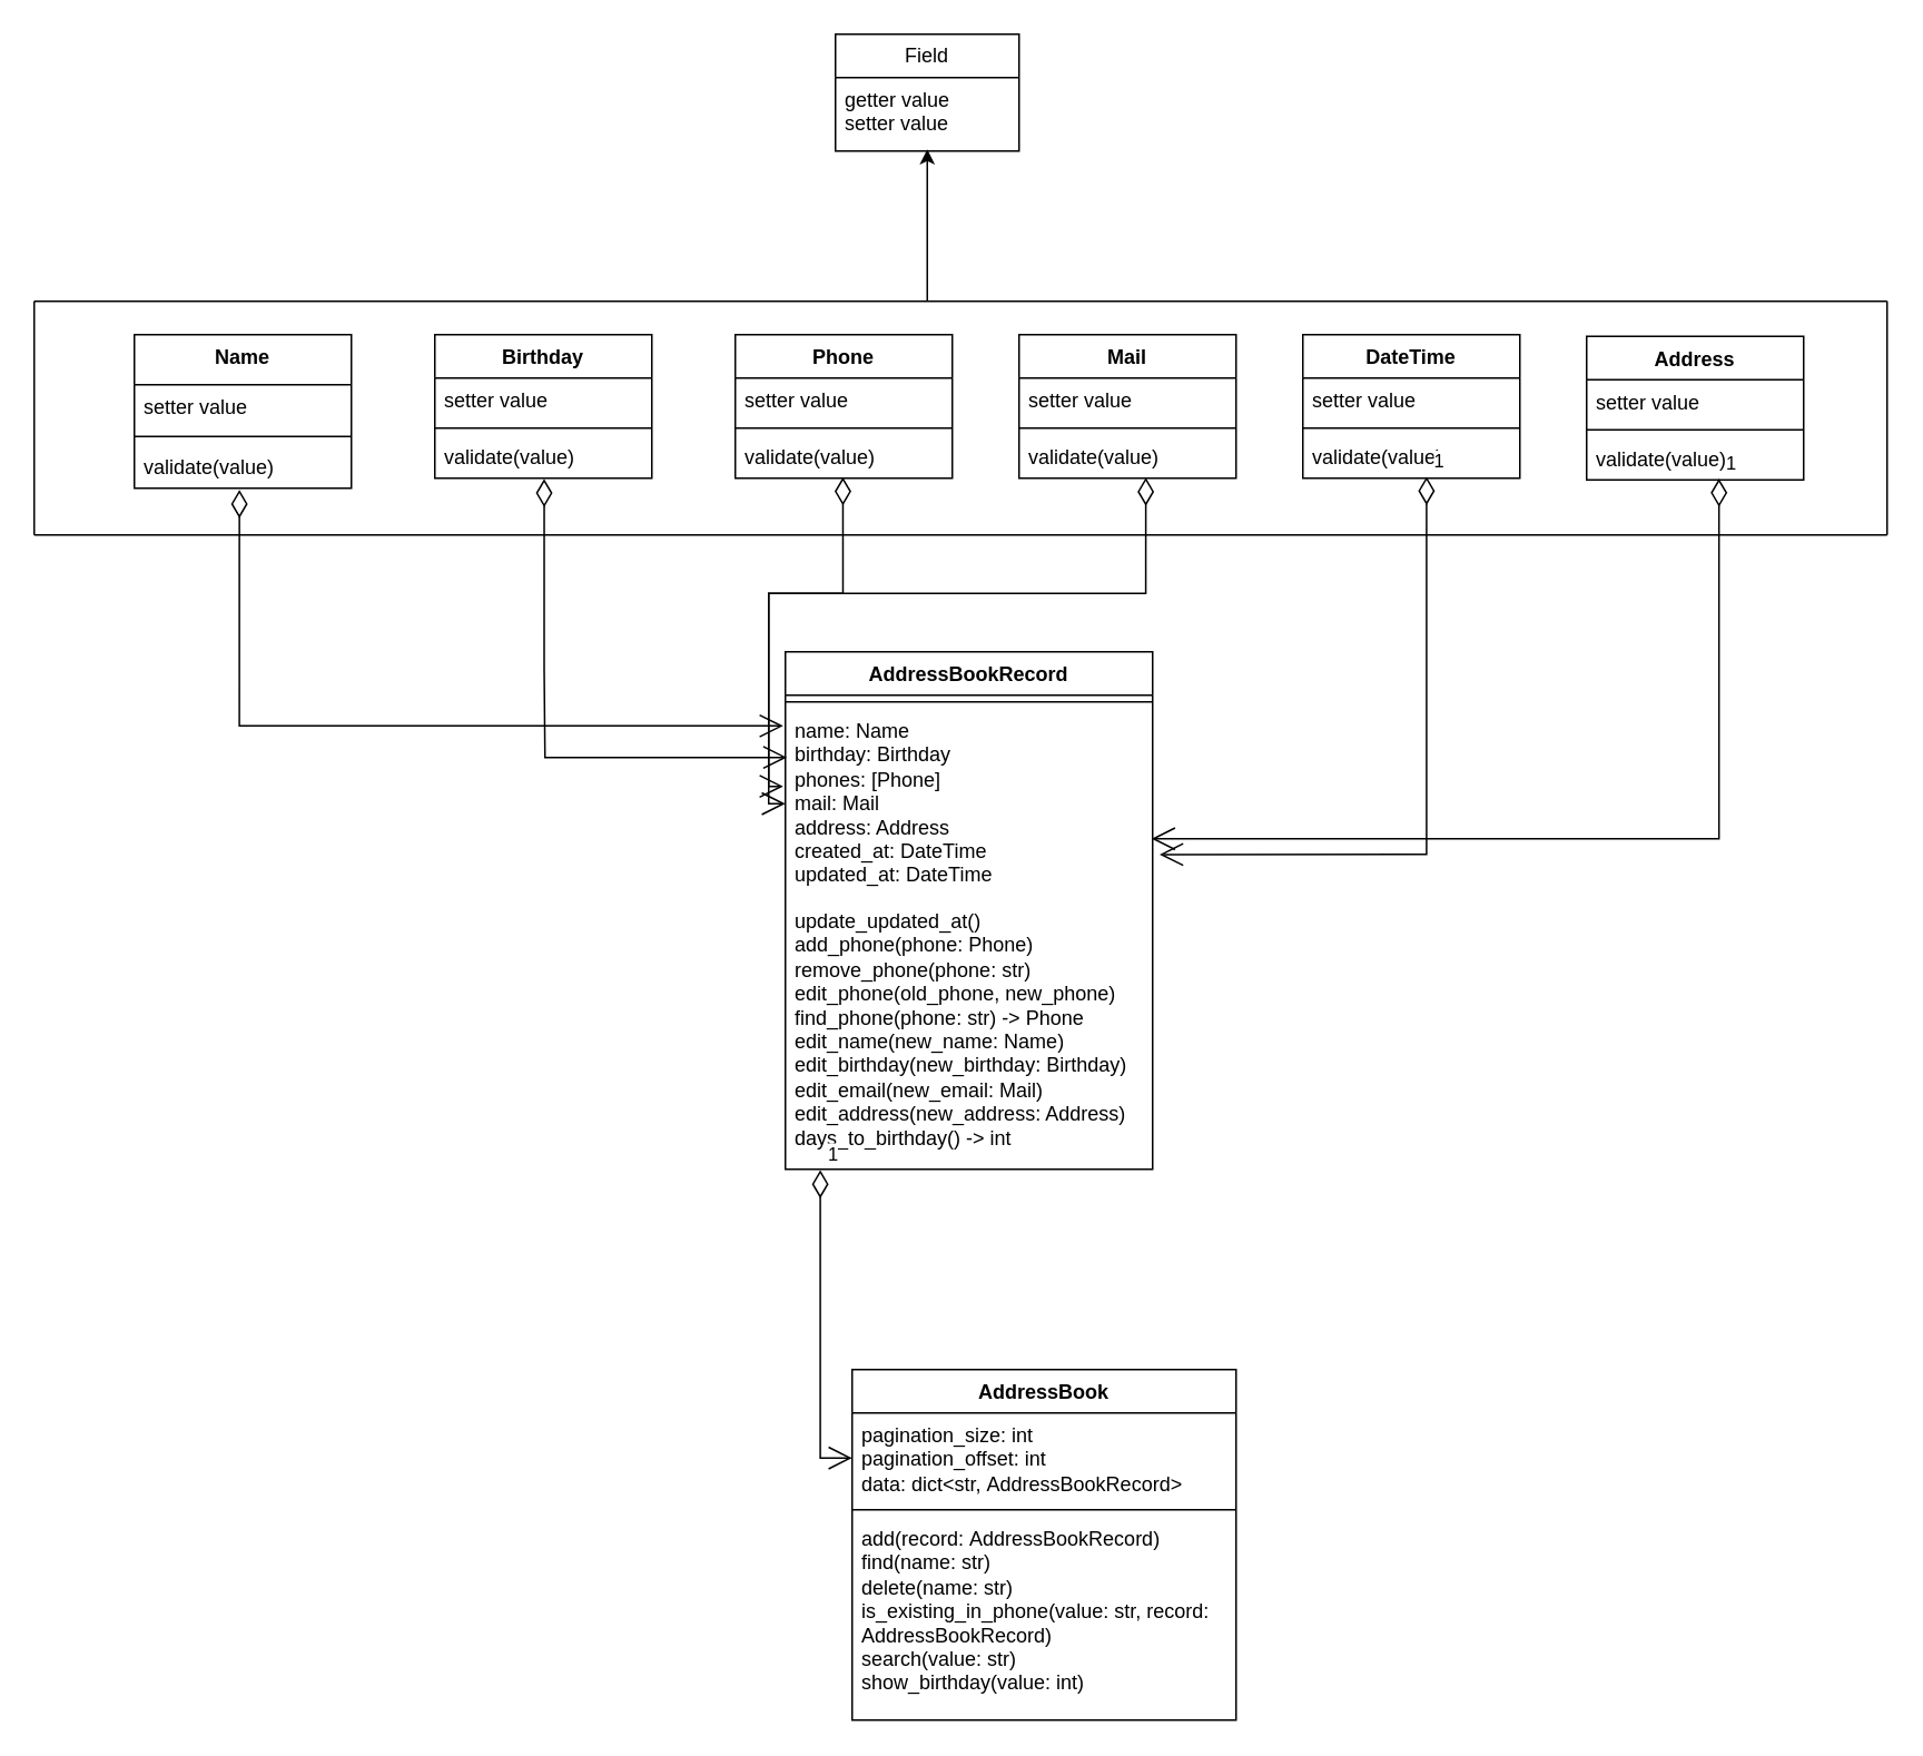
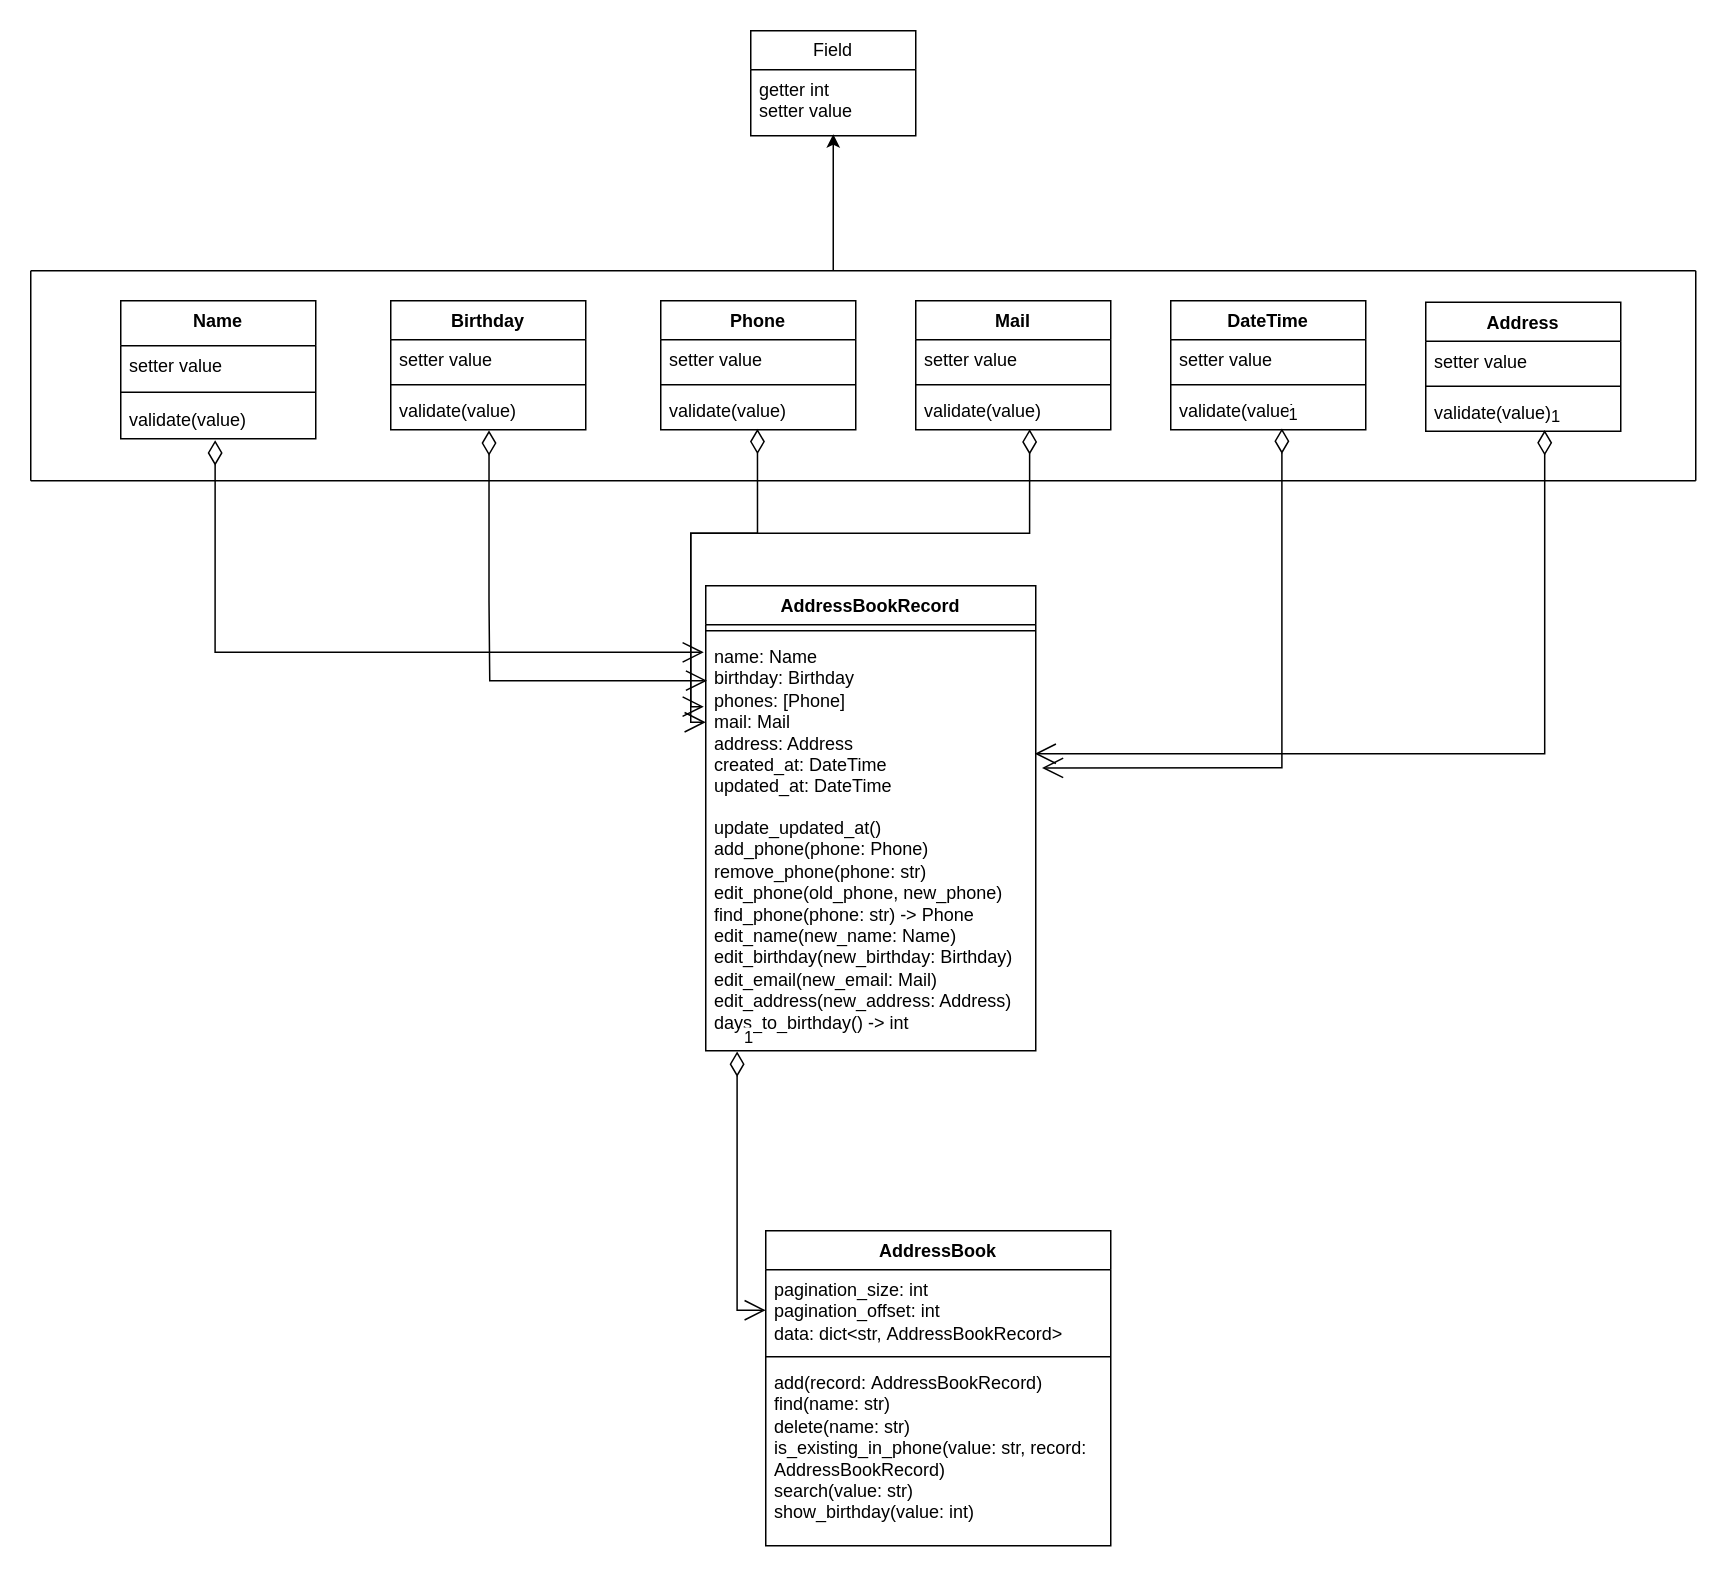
- <mxCell id="7" value="getter value&lt;br&gt;setter value" style="text;strokeColor=none;fillColor=none;align=left;verticalAlign=top;spacingLeft=4;spacingRight=4;overflow=hidden;rotatable=0;points=[[0,0.5],[1,0.5]];portConstraint=eastwest;whiteSpace=wrap;html=1;" vertex="1" parent="6"><mxGeometry y="26" width="110" height="44" as="geometry" /></mxCell>
+ <mxCell id="7" value="getter int&lt;br&gt;setter value" style="text;strokeColor=none;fillColor=none;align=left;verticalAlign=top;spacingLeft=4;spacingRight=4;overflow=hidden;rotatable=0;points=[[0,0.5],[1,0.5]];portConstraint=eastwest;whiteSpace=wrap;html=1;" vertex="1" parent="6"><mxGeometry y="26" width="110" height="44" as="geometry" /></mxCell>
